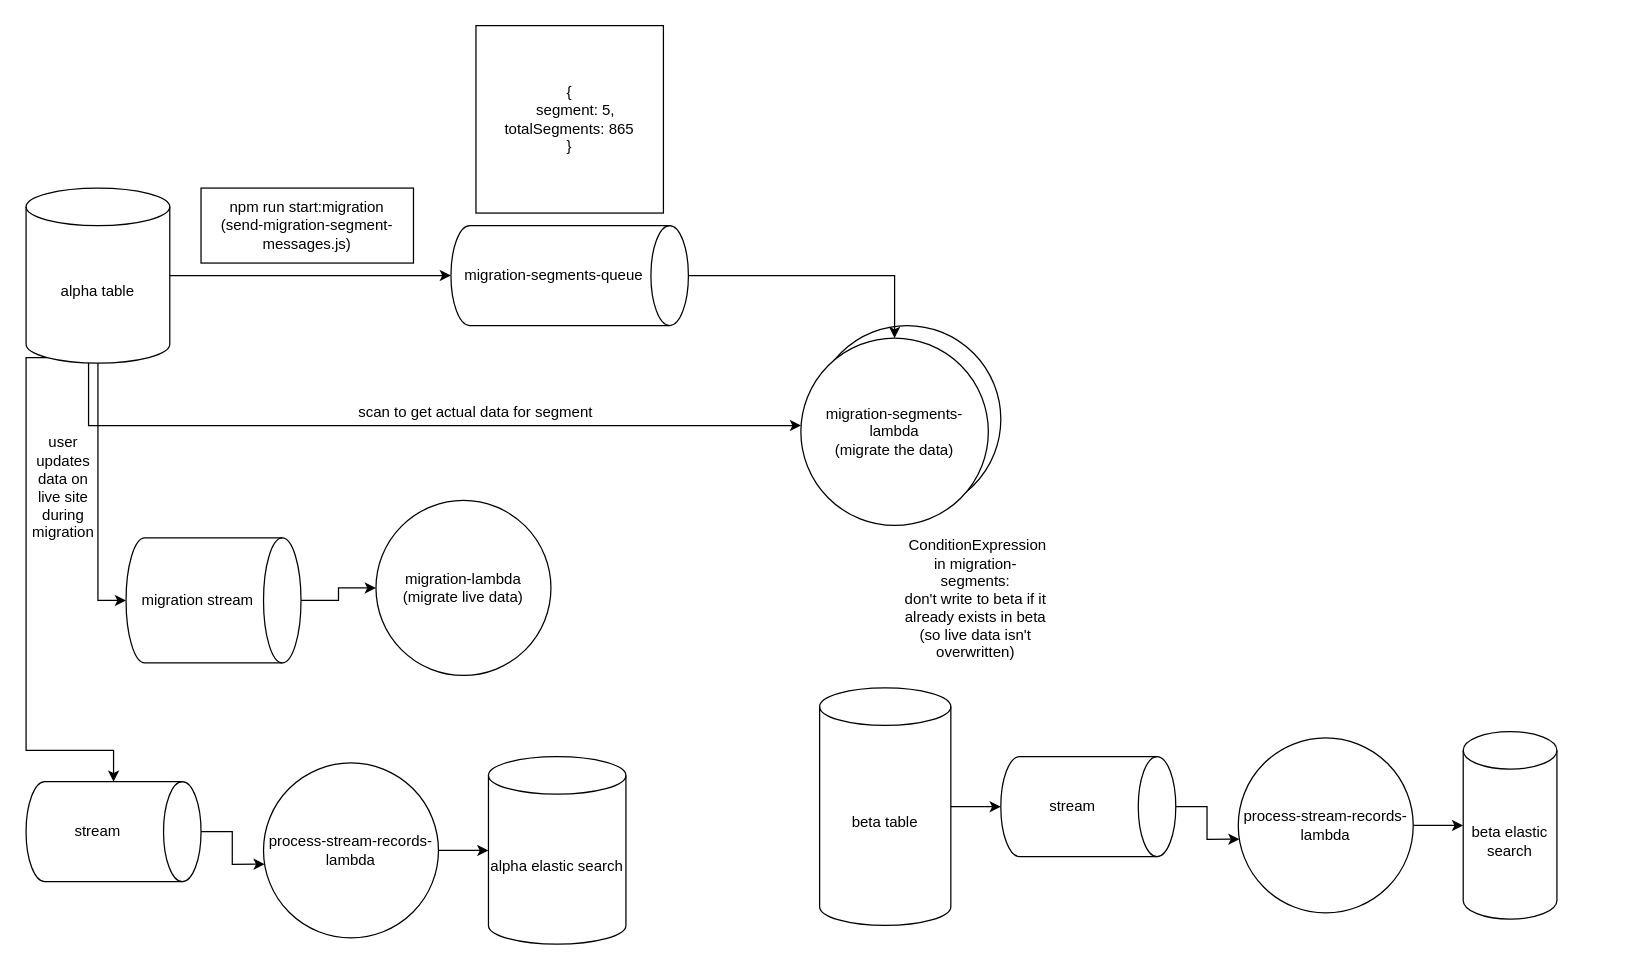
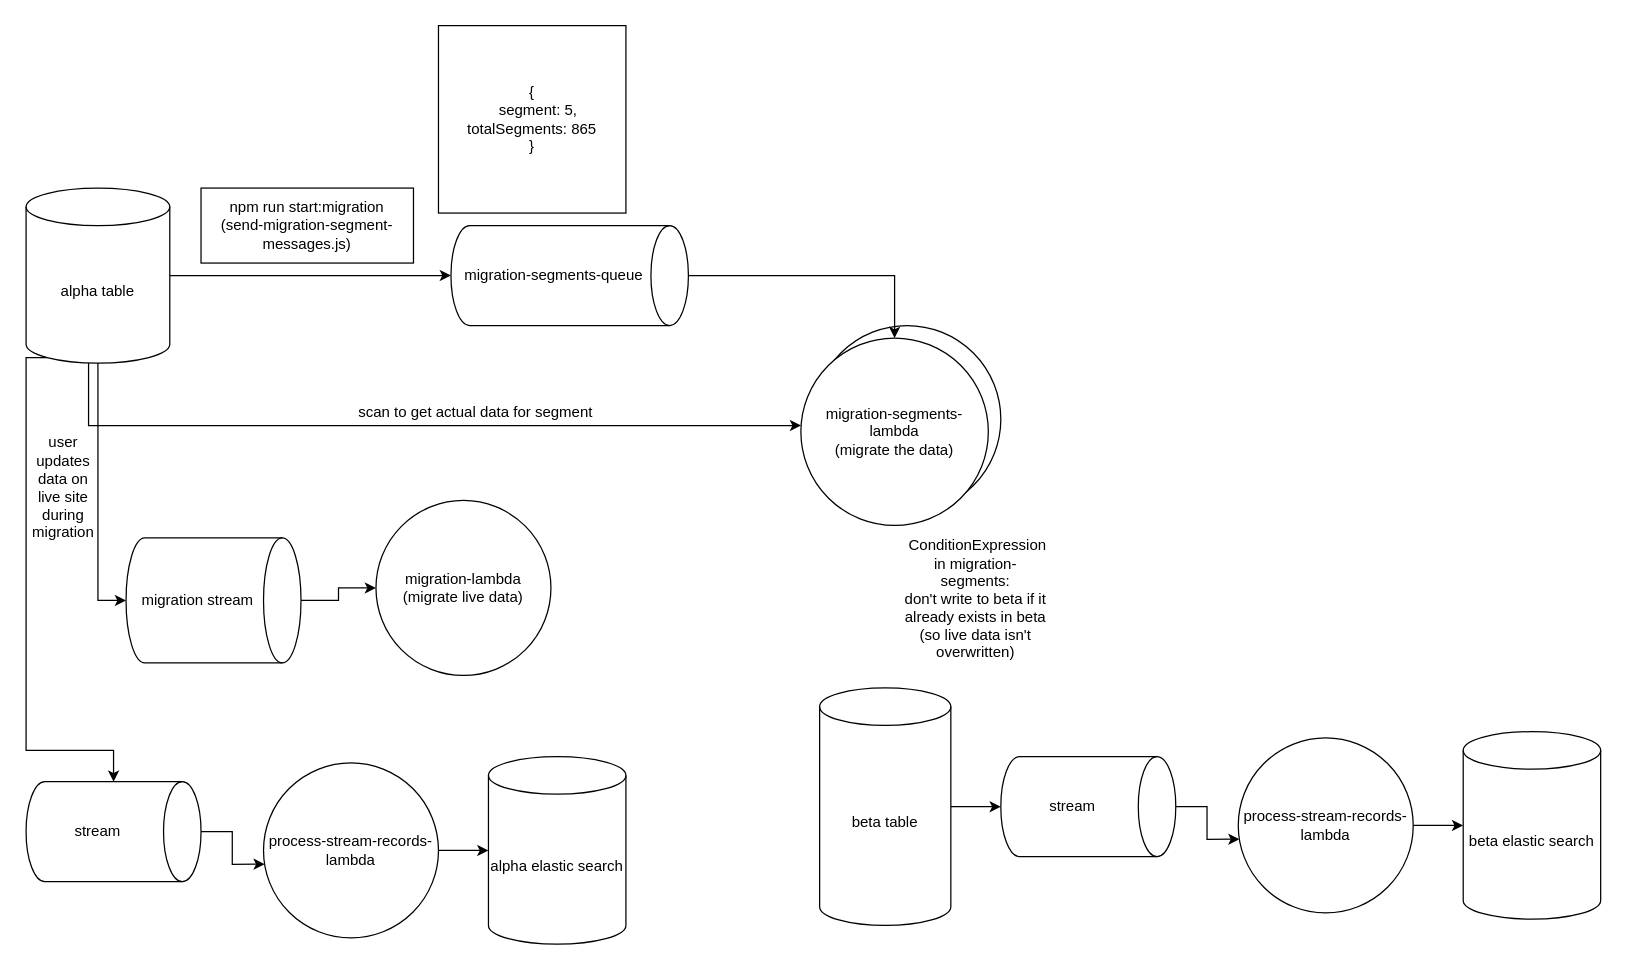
- <mxCell id="12" value="&lt;div&gt;{&lt;/div&gt;&lt;div&gt;&amp;nbsp;&amp;nbsp; segment: 5,&lt;/div&gt;&lt;div&gt;totalSegments: 865&lt;br&gt;&lt;/div&gt;&lt;div&gt;}&lt;/div&gt;" style="whiteSpace=wrap;html=1;aspect=fixed;fillColor=#FFFFFF;" parent="1" vertex="1"><mxGeometry x="380" y="20" width="150" height="150" as="geometry" /></mxCell>
+ <mxCell id="12" value="&lt;div&gt;{&lt;/div&gt;&lt;div&gt;&amp;nbsp;&amp;nbsp; segment: 5,&lt;/div&gt;&lt;div&gt;totalSegments: 865&lt;br&gt;&lt;/div&gt;&lt;div&gt;}&lt;/div&gt;" style="whiteSpace=wrap;html=1;aspect=fixed;fillColor=#FFFFFF;" parent="1" vertex="1"><mxGeometry x="350" y="20" width="150" height="150" as="geometry" /></mxCell>
- <mxCell id="22" value="beta elastic search" style="shape=cylinder3;whiteSpace=wrap;html=1;boundedLbl=1;backgroundOutline=1;size=15;" vertex="1" parent="1"><mxGeometry x="1170" y="585" width="75" height="150" as="geometry" /></mxCell>
+ <mxCell id="22" value="beta elastic search" style="shape=cylinder3;whiteSpace=wrap;html=1;boundedLbl=1;backgroundOutline=1;size=15;" vertex="1" parent="1"><mxGeometry x="1170" y="585" width="110" height="150" as="geometry" /></mxCell>
